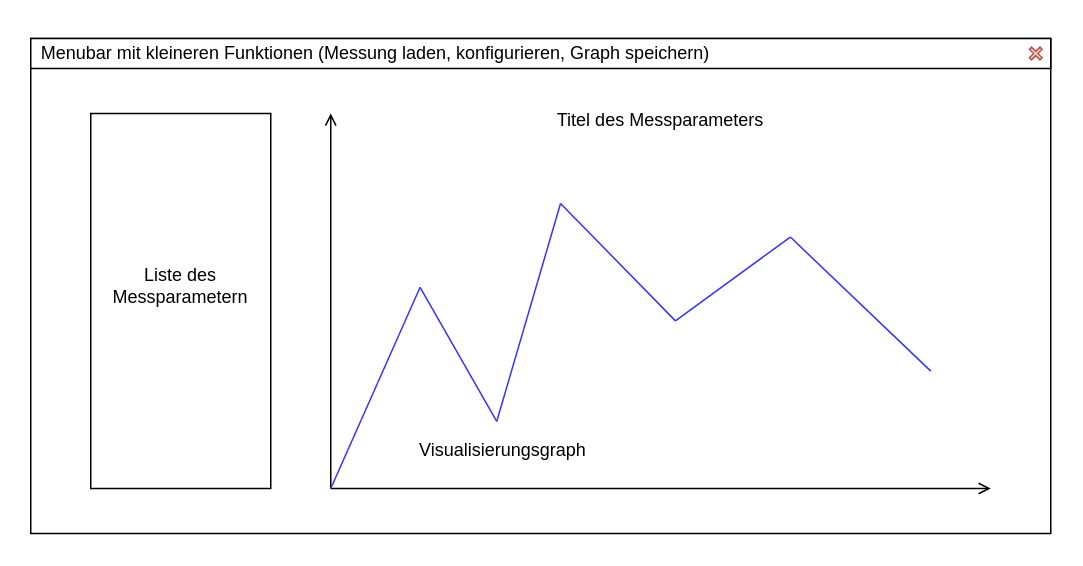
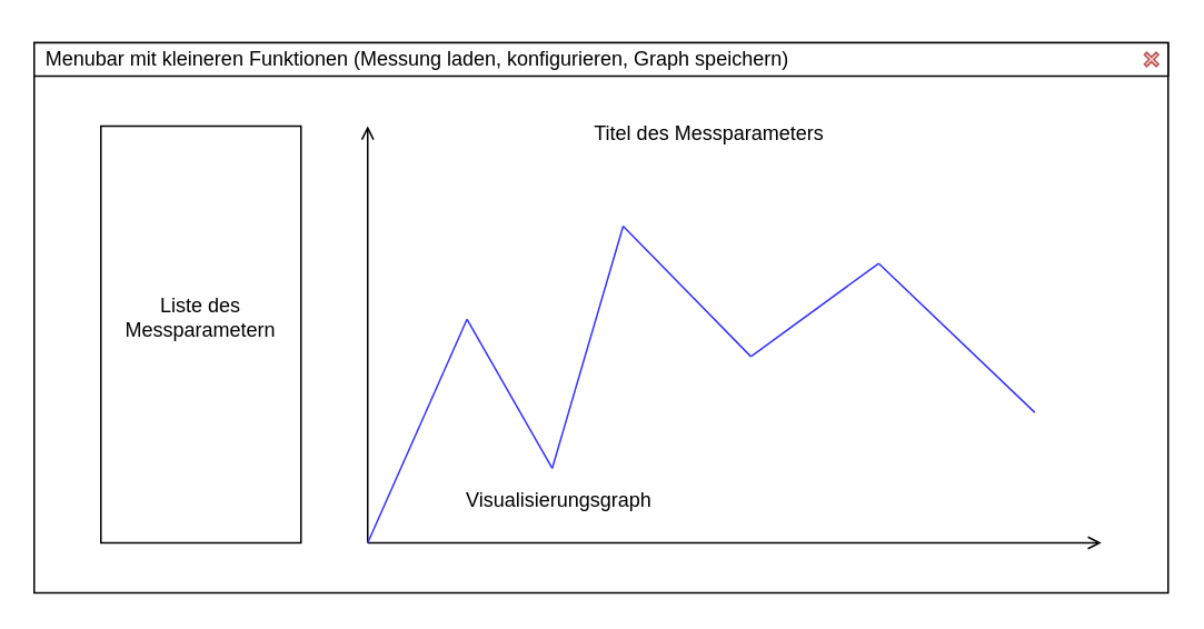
- <mxCell id="18" value="Titel des Messparameters" style="text;html=1;strokeColor=none;fillColor=none;align=center;verticalAlign=middle;whiteSpace=wrap;rounded=0;" vertex="1" parent="1"><mxGeometry x="360" y="65" width="160" height="30" as="geometry" /></mxCell>
+ <mxCell id="18" value="Titel des Messparameters" style="text;html=1;strokeColor=none;fillColor=none;align=center;verticalAlign=middle;whiteSpace=wrap;rounded=0;" vertex="1" parent="1"><mxGeometry x="345" y="65" width="160" height="30" as="geometry" /></mxCell>
